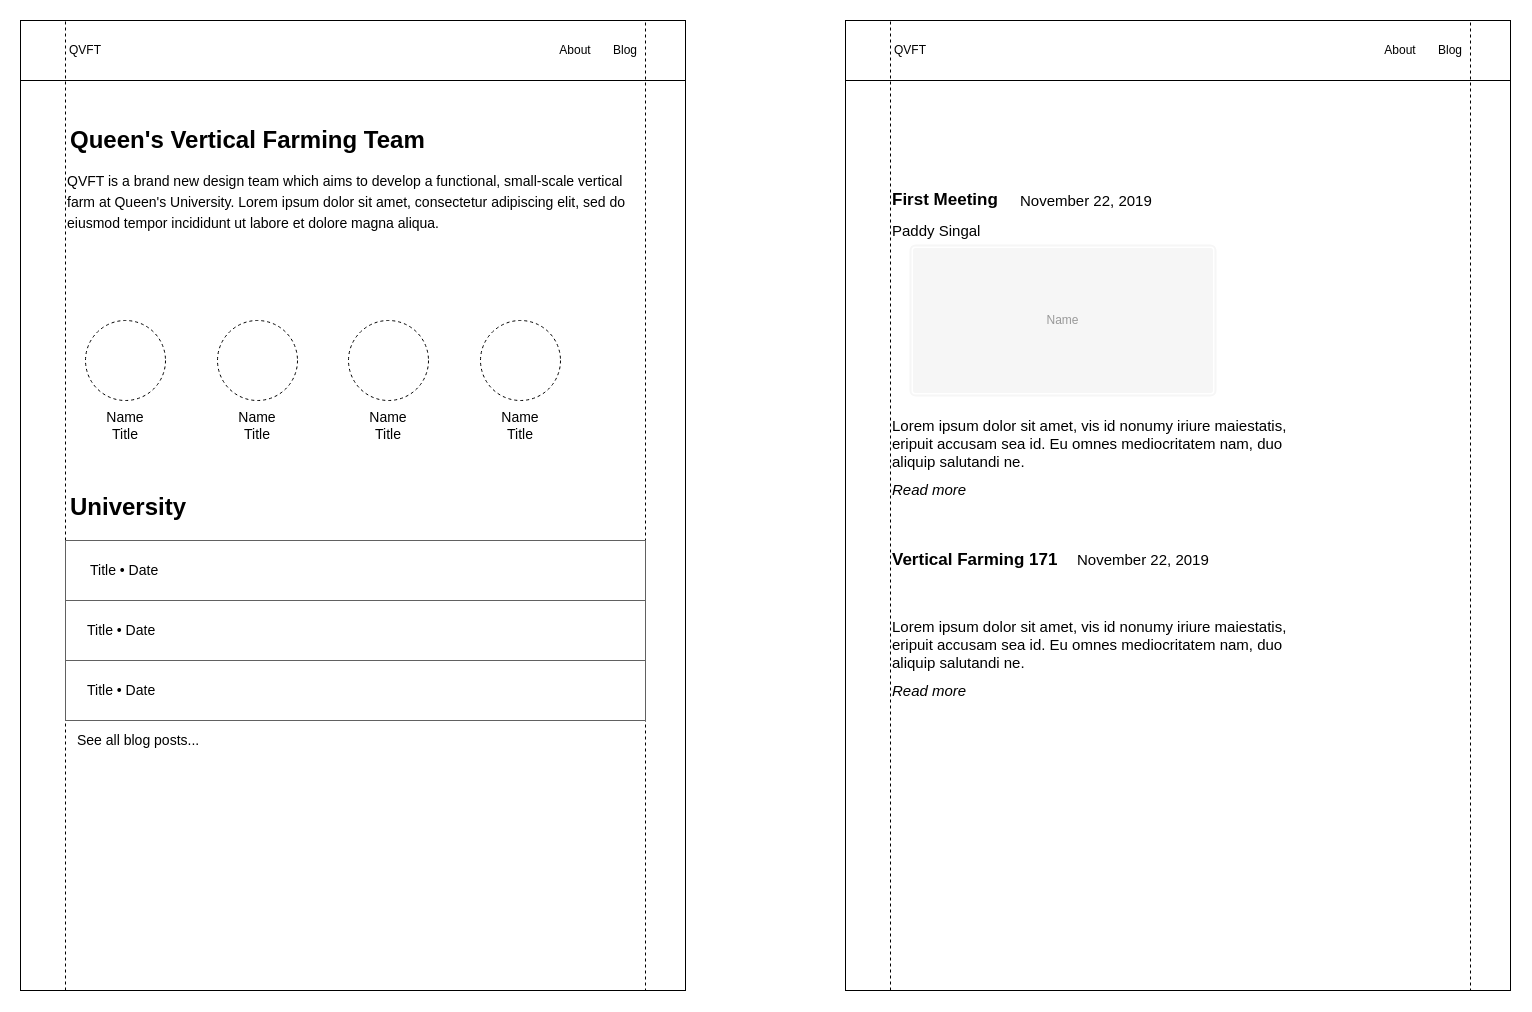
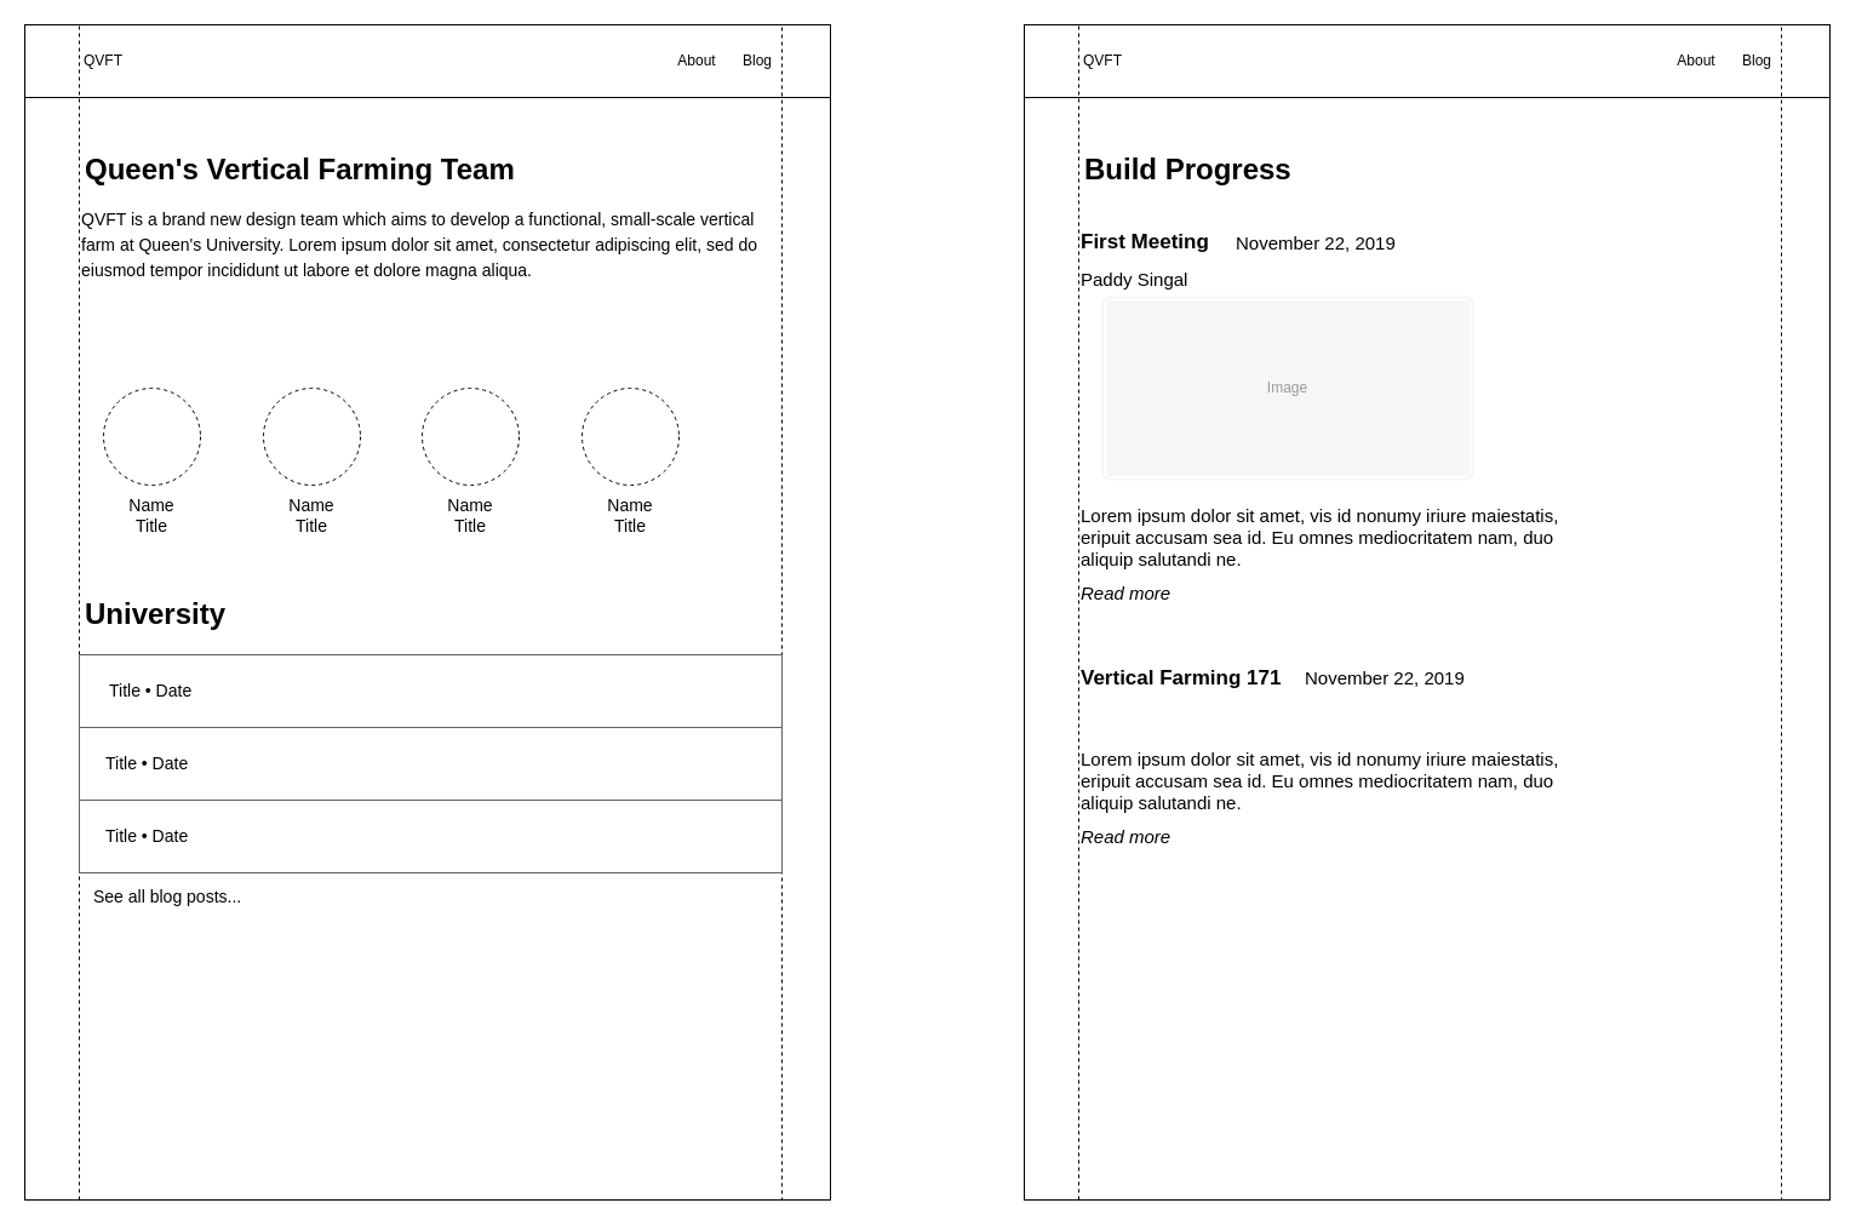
+ <mxCell id="32" value="&lt;h1&gt;Build Progress&lt;br&gt;&lt;/h1&gt;" style="text;html=1;strokeColor=none;fillColor=none;spacing=5;spacingTop=-20;whiteSpace=wrap;overflow=hidden;rounded=0;dashed=1;" vertex="1" parent="1"><mxGeometry x="890" y="120" width="580" height="40" as="geometry" /></mxCell>
- <mxCell id="36" value="Name" style="html=1;shadow=0;dashed=0;shape=mxgraph.bootstrap.image;align=center;rSize=5;strokeColor=#f6f6f6;fillColor=#f6f6f6;fontColor=#999999;strokeWidth=2;whiteSpace=wrap;" vertex="1" parent="1"><mxGeometry x="910" y="245" width="305" height="150" as="geometry" /></mxCell>
+ <mxCell id="36" value="Image" style="html=1;shadow=0;dashed=0;shape=mxgraph.bootstrap.image;align=center;rSize=5;strokeColor=#f6f6f6;fillColor=#f6f6f6;fontColor=#999999;strokeWidth=2;whiteSpace=wrap;" vertex="1" parent="1"><mxGeometry x="910" y="245" width="305" height="150" as="geometry" /></mxCell>
